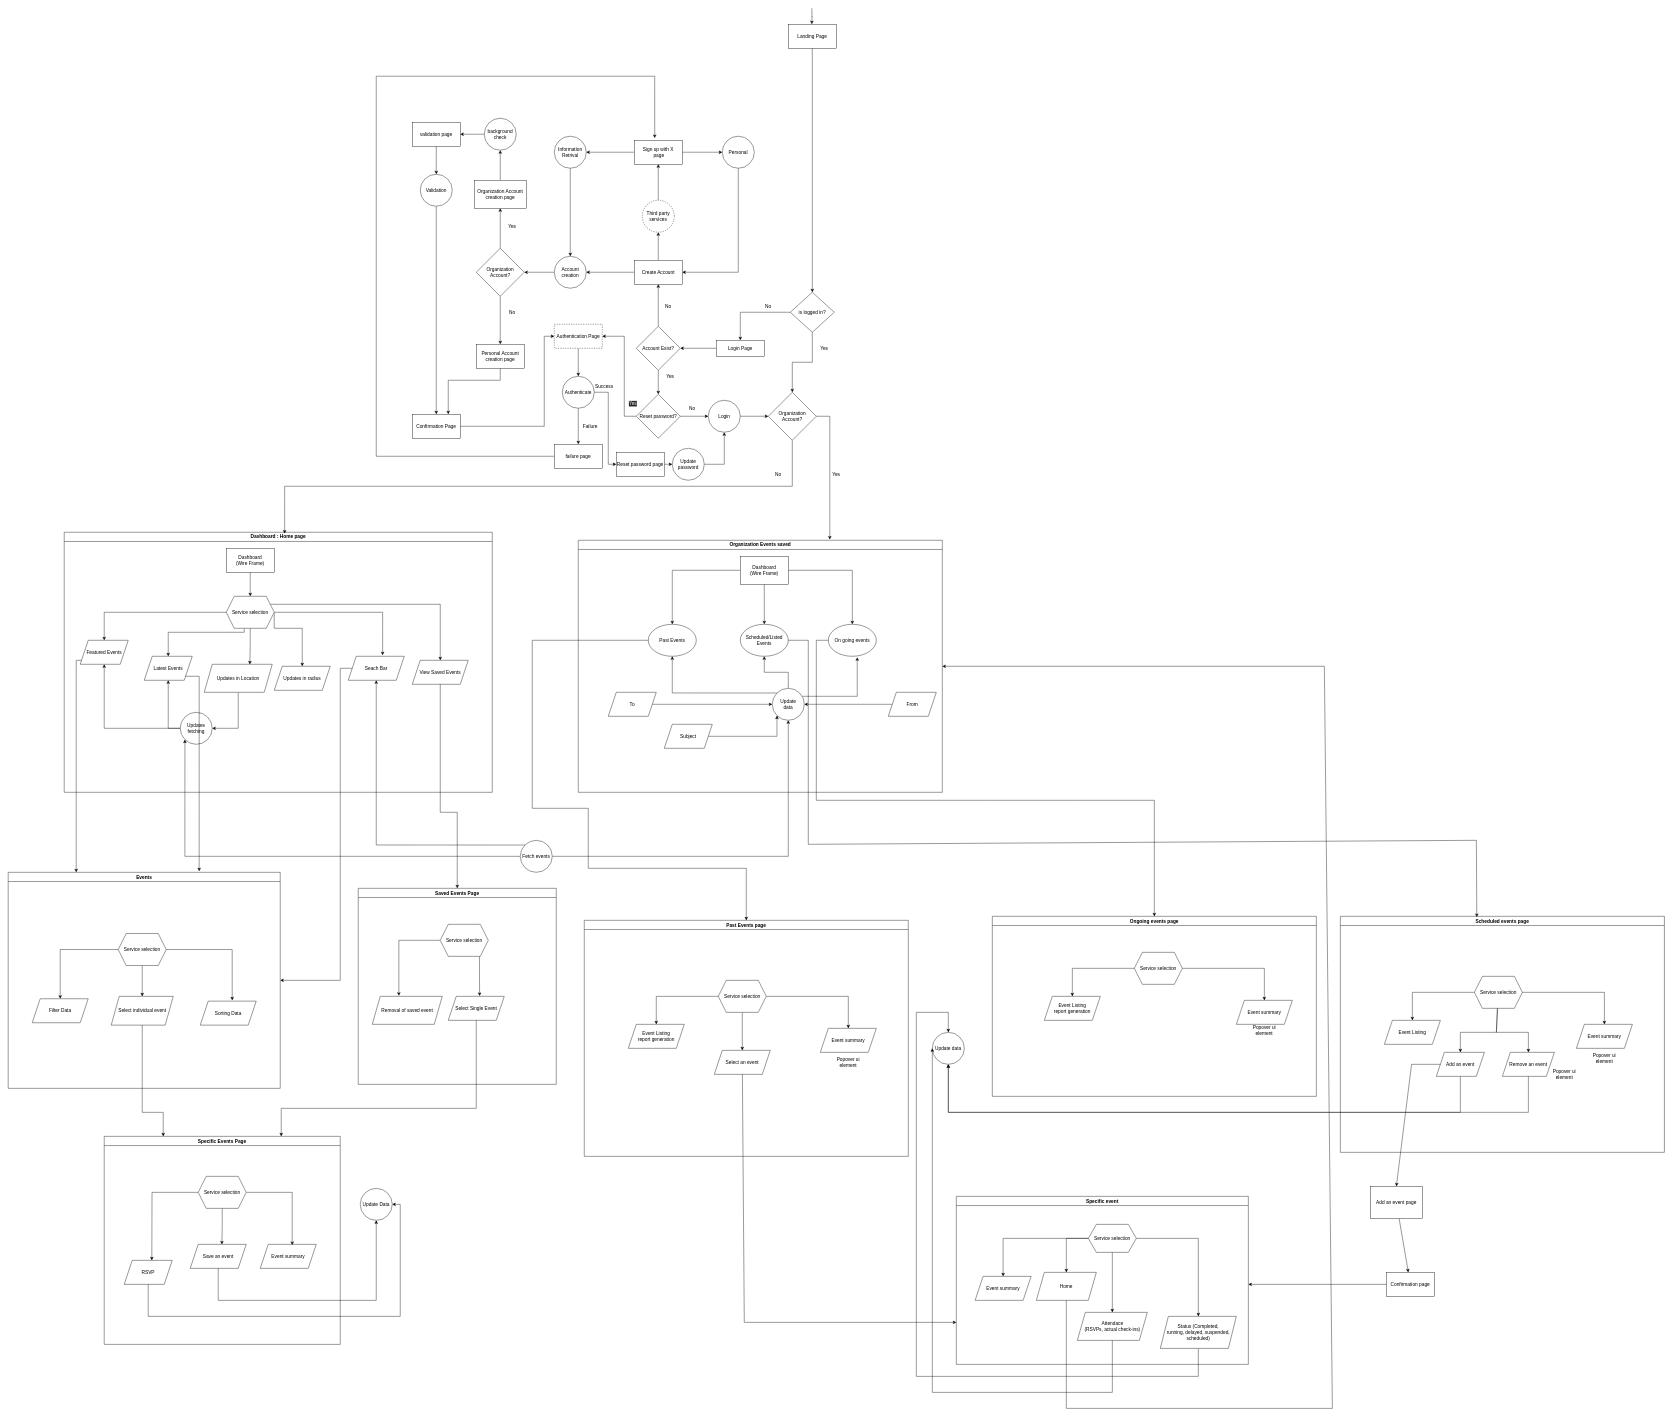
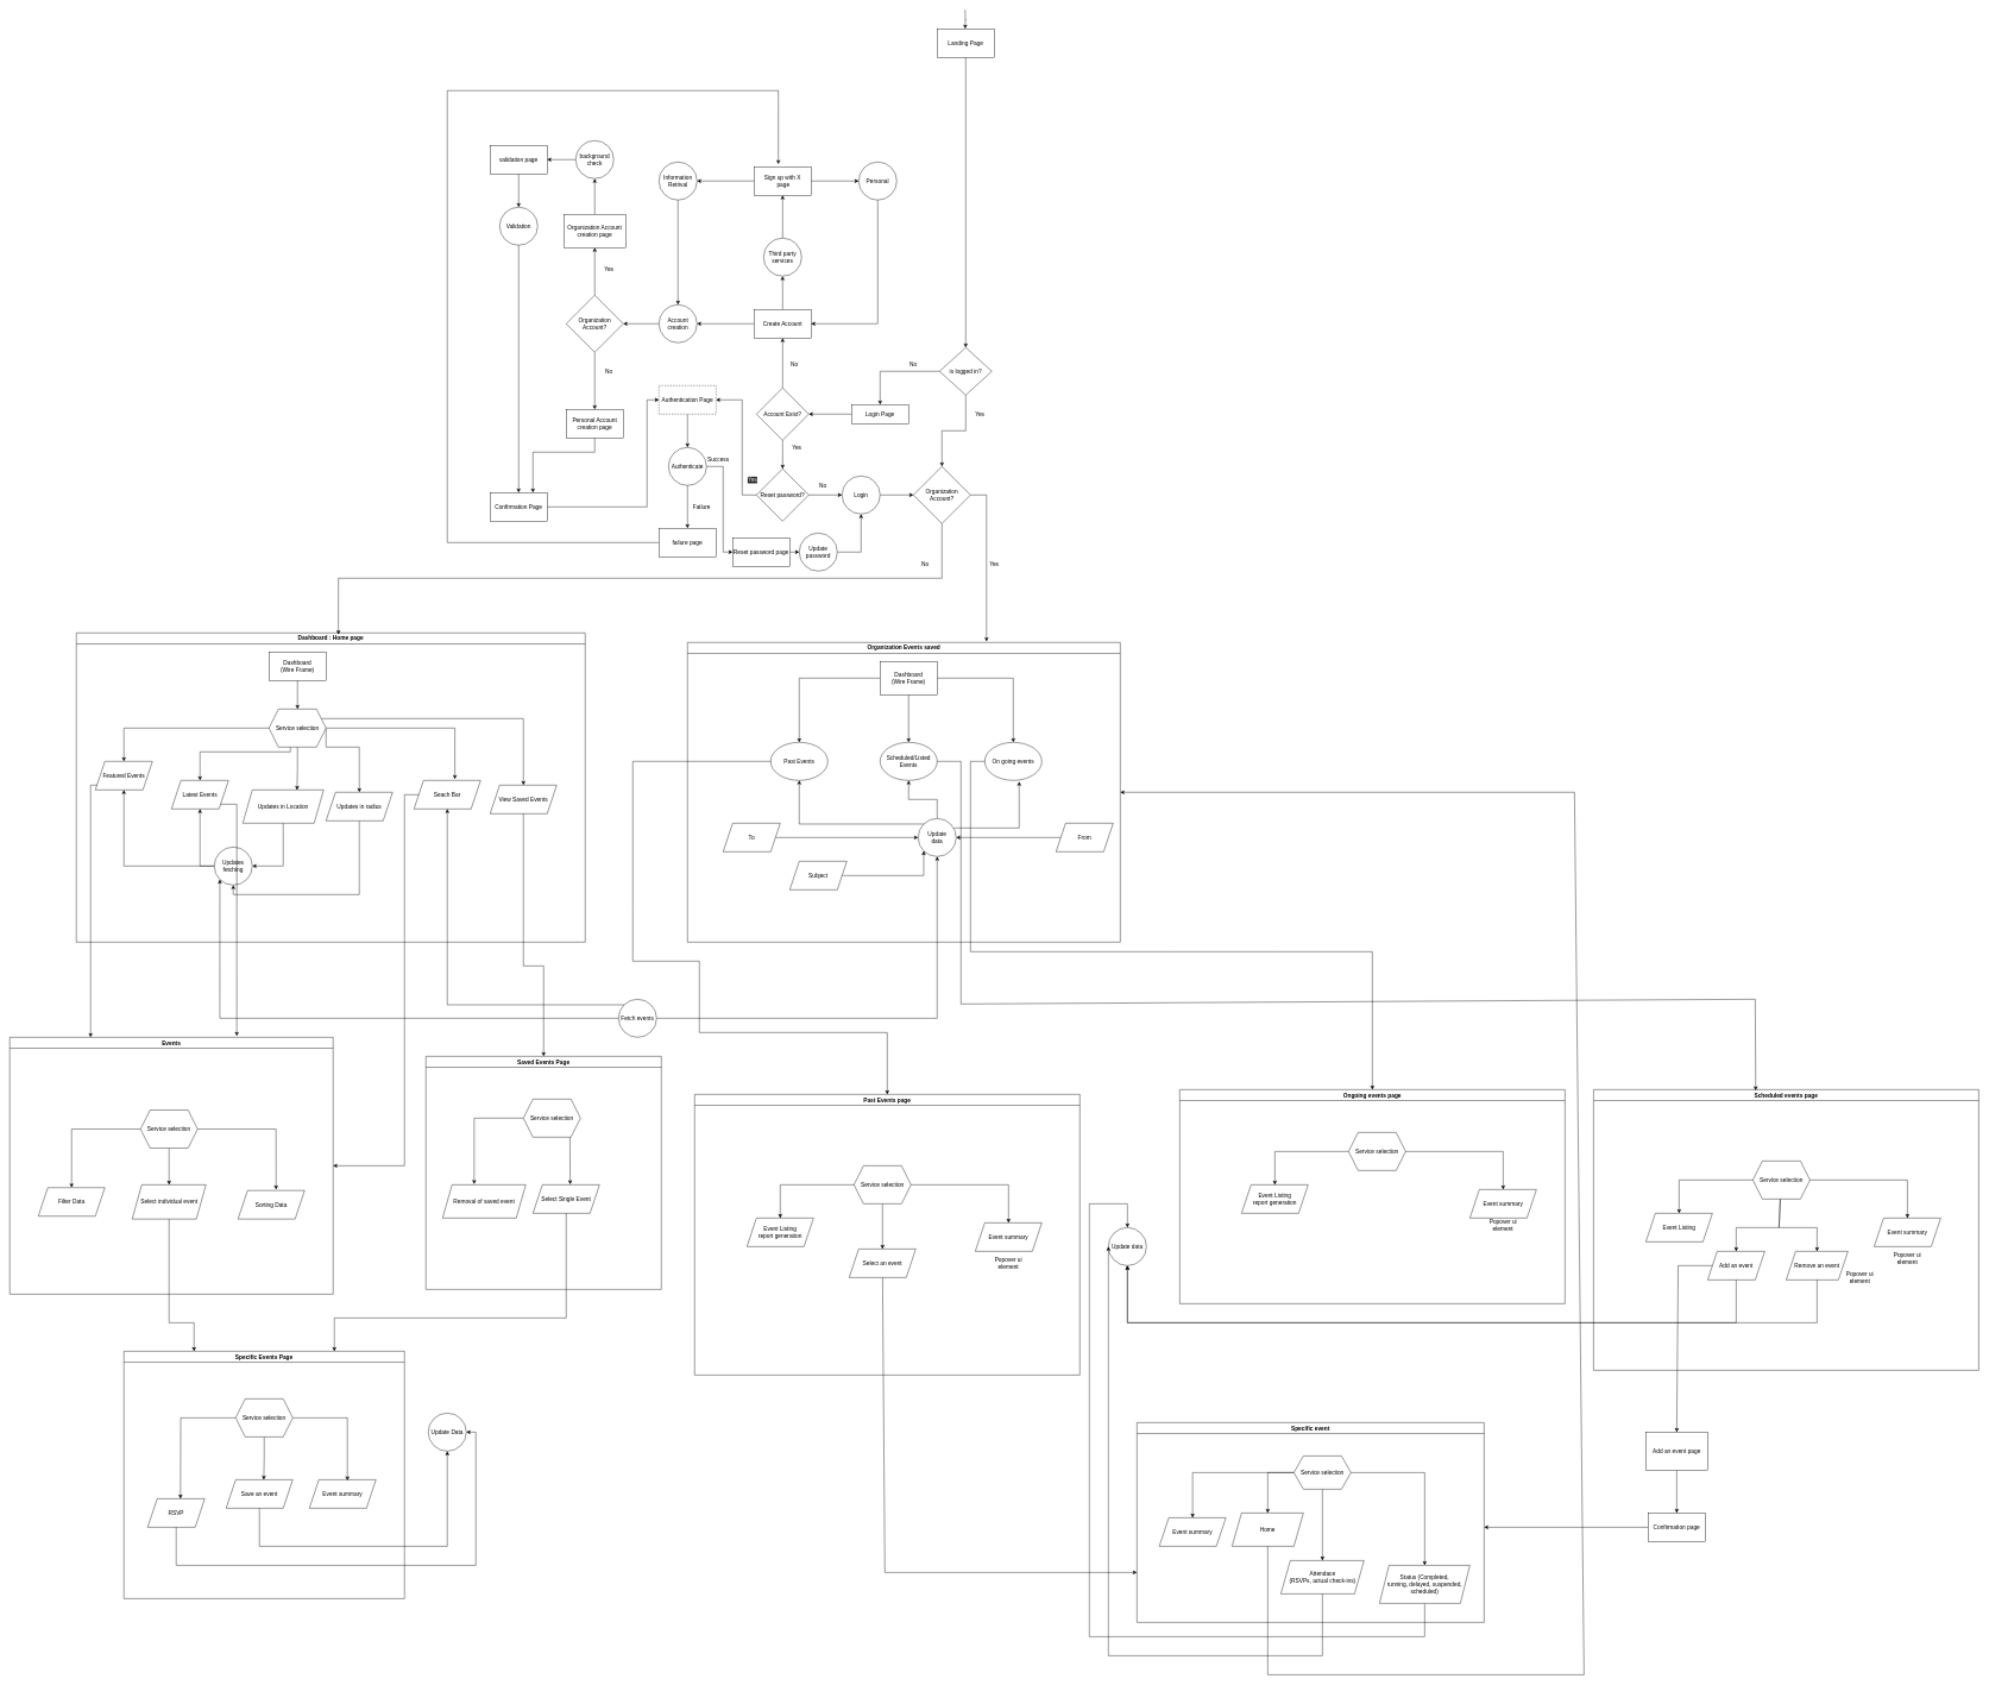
- <mxCell id="26" value="Third party services" style="ellipse;whiteSpace=wrap;html=1;rounded=0;dashed=1;" parent="1" vertex="1"><mxGeometry x="1605" y="500" width="80" height="80" as="geometry" /></mxCell>
+ <mxCell id="26" value="Third party services" style="ellipse;whiteSpace=wrap;html=1;rounded=0;" parent="1" vertex="1"><mxGeometry x="1605" y="500" width="80" height="80" as="geometry" /></mxCell>
+ <mxCell id="55" style="edgeStyle=orthogonalEdgeStyle;rounded=0;orthogonalLoop=1;jettySize=auto;html=1;exitX=0.5;exitY=1;exitDx=0;exitDy=0;entryX=0.5;entryY=1;entryDx=0;entryDy=0;" parent="41" source="56" target="59" edge="1"><mxGeometry relative="1" as="geometry" /></mxCell>
- <mxCell id="152" value="Add an event page" style="rounded=0;whiteSpace=wrap;html=1;" parent="1" vertex="1"><mxGeometry x="3425" y="2965" width="130" height="80" as="geometry" /></mxCell>
+ <mxCell id="152" value="Add an event page" style="rounded=0;whiteSpace=wrap;html=1;" parent="1" vertex="1"><mxGeometry x="3460" y="3010" width="130" height="80" as="geometry" /></mxCell>
